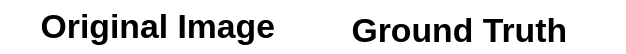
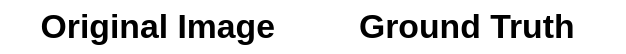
- <mxCell id="3" value="&lt;font style=&quot;font-size: 45px;&quot;&gt;&lt;b&gt;Ground Truth&lt;/b&gt;&lt;/font&gt;" style="text;html=1;strokeColor=none;fillColor=none;align=center;verticalAlign=middle;whiteSpace=wrap;rounded=0;" parent="1" vertex="1"><mxGeometry x="422" y="25" width="380" height="30" as="geometry" /></mxCell>
+ <mxCell id="3" value="&lt;font style=&quot;font-size: 45px;&quot;&gt;&lt;b&gt;Ground Truth&lt;/b&gt;&lt;/font&gt;" style="text;html=1;strokeColor=none;fillColor=none;align=center;verticalAlign=middle;whiteSpace=wrap;rounded=0;" parent="1" vertex="1"><mxGeometry x="432" y="20" width="380" height="30" as="geometry" /></mxCell>
